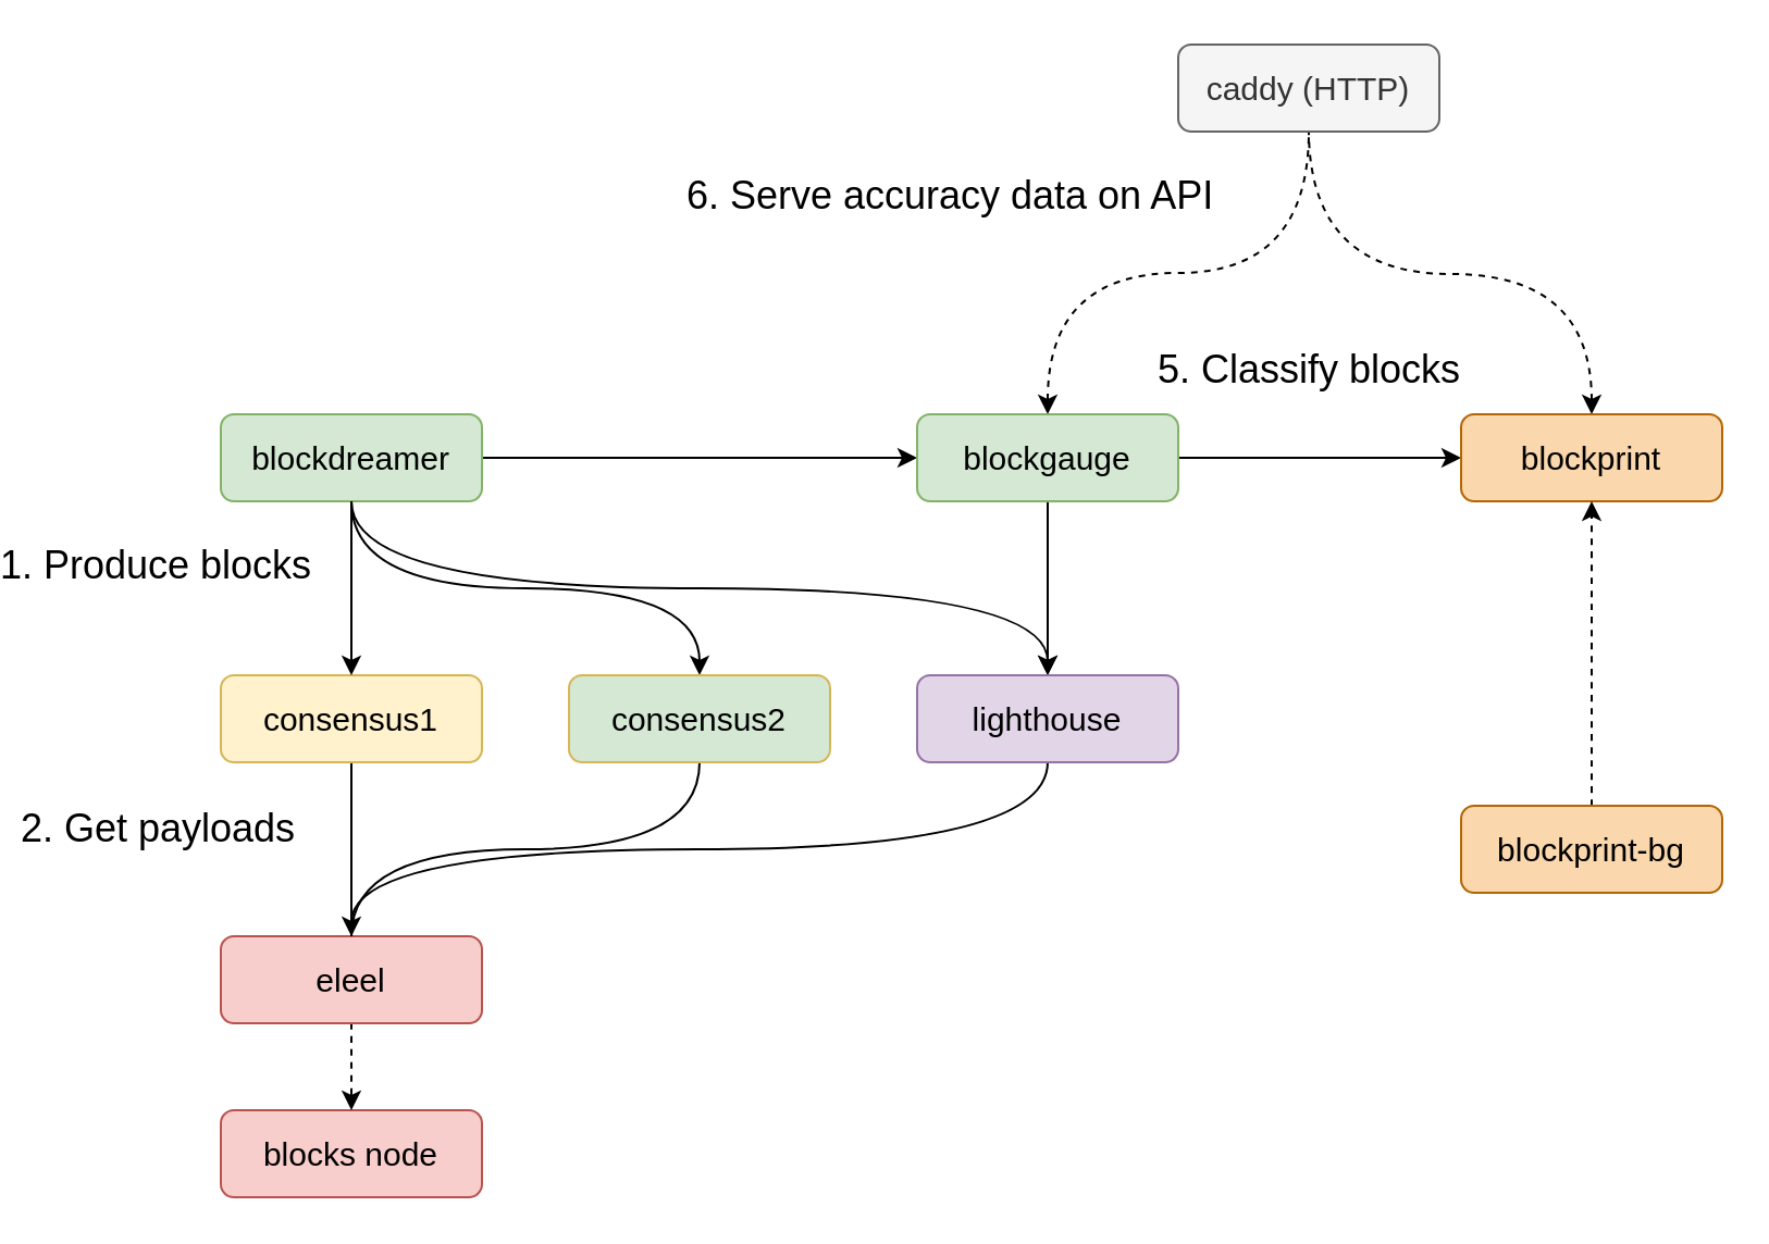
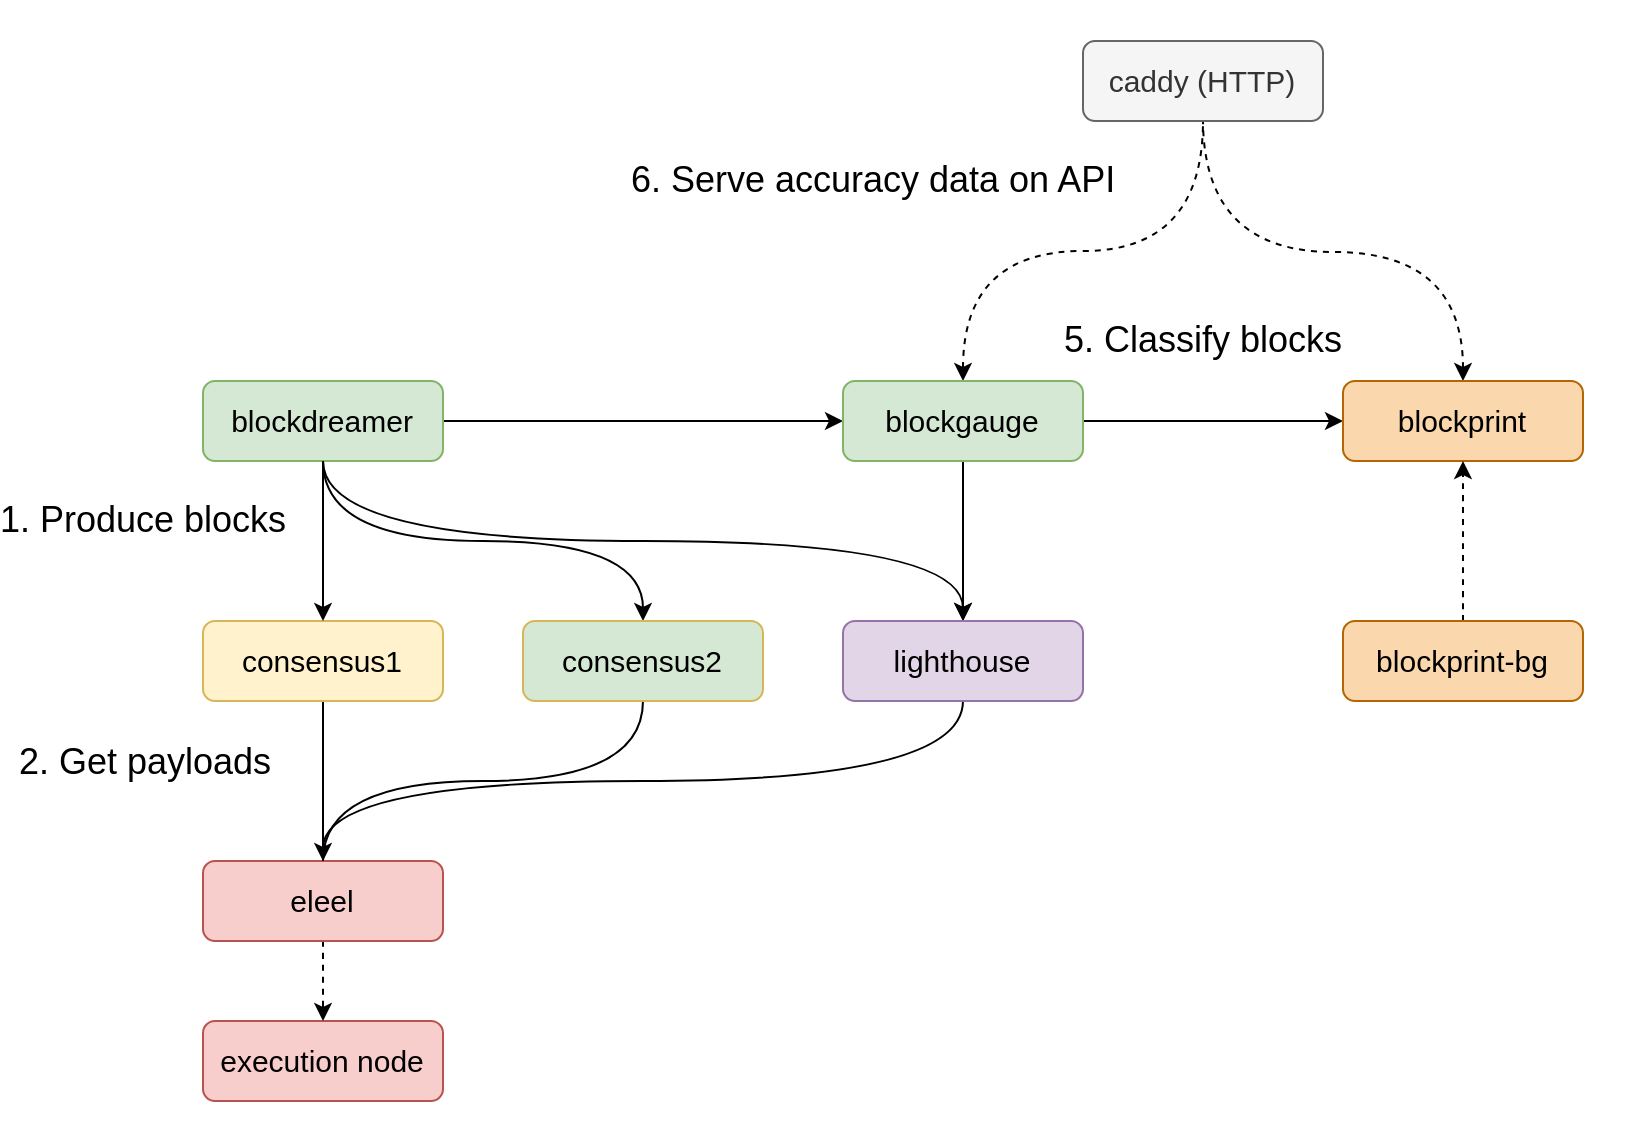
- <mxCell id="27" value="blockprint-bg" style="rounded=1;whiteSpace=wrap;html=1;fontSize=15;glass=0;strokeWidth=1;shadow=0;fillColor=#fad7ac;strokeColor=#b46504;" parent="1" vertex="1"><mxGeometry x="590" y="370" width="120" height="40" as="geometry" /></mxCell>
+ <mxCell id="27" value="blockprint-bg" style="rounded=1;whiteSpace=wrap;html=1;fontSize=15;glass=0;strokeWidth=1;shadow=0;fillColor=#fad7ac;strokeColor=#b46504;" parent="1" vertex="1"><mxGeometry x="590" y="310" width="120" height="40" as="geometry" /></mxCell>
- <mxCell id="14" value="&lt;div&gt;blocks node&lt;br&gt;&lt;/div&gt;" style="rounded=1;whiteSpace=wrap;html=1;fontSize=15;glass=0;strokeWidth=1;shadow=0;fillColor=#f8cecc;strokeColor=#b85450;" parent="1" vertex="1"><mxGeometry x="20" y="510" width="120" height="40" as="geometry" /></mxCell>
+ <mxCell id="14" value="&lt;div&gt;execution node&lt;br&gt;&lt;/div&gt;" style="rounded=1;whiteSpace=wrap;html=1;fontSize=15;glass=0;strokeWidth=1;shadow=0;fillColor=#f8cecc;strokeColor=#b85450;" parent="1" vertex="1"><mxGeometry x="20" y="510" width="120" height="40" as="geometry" /></mxCell>
